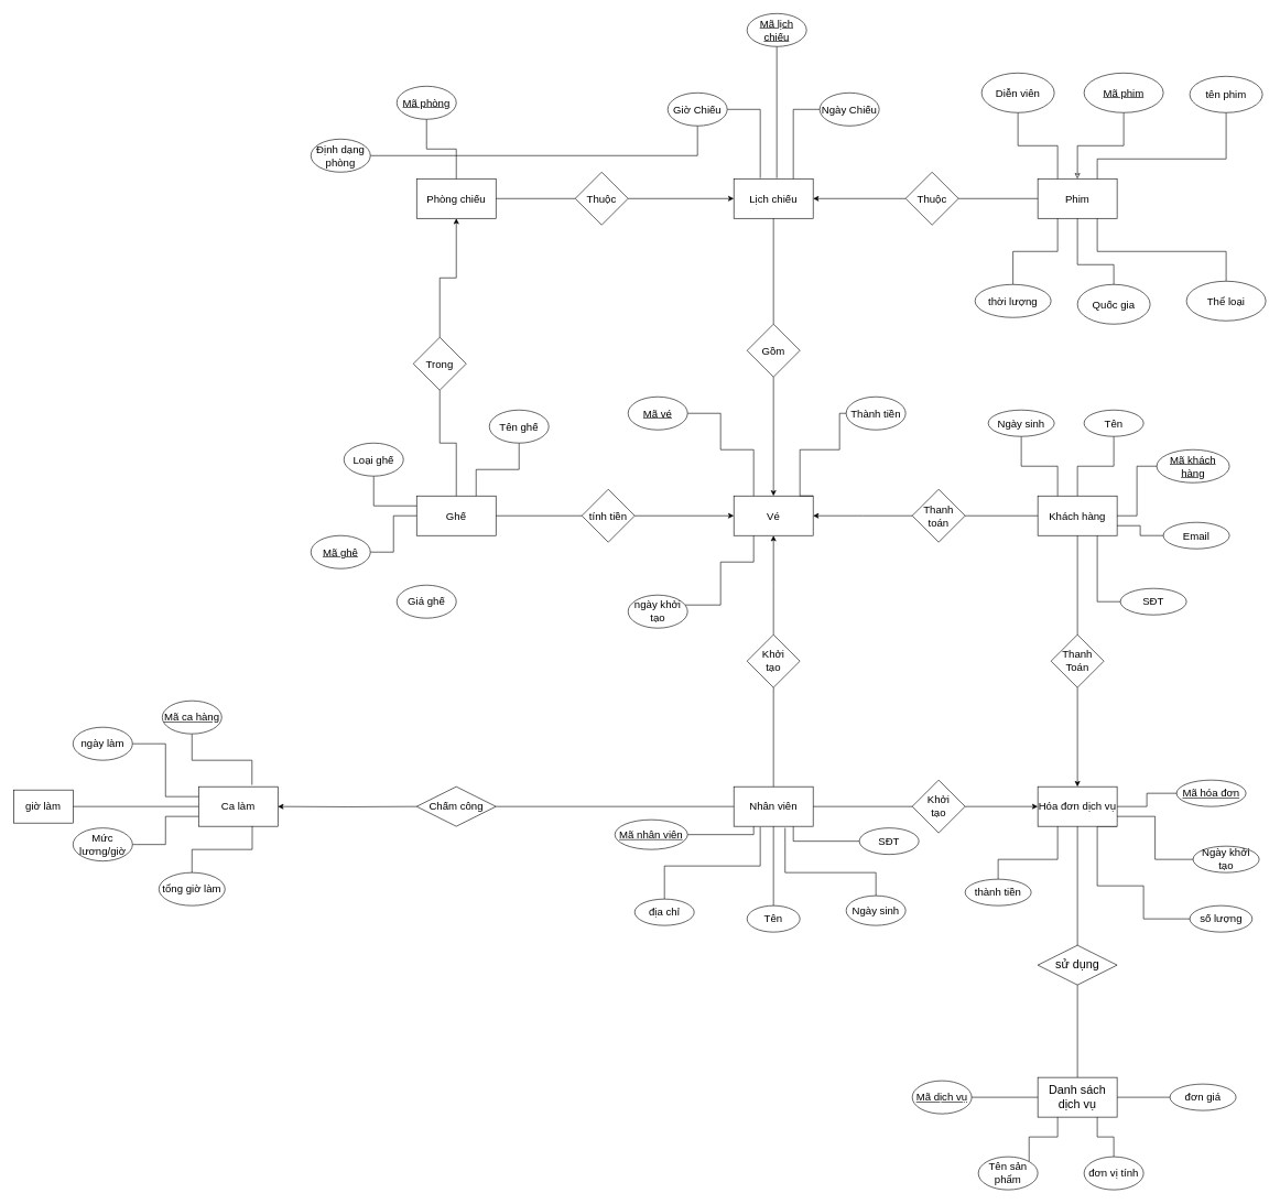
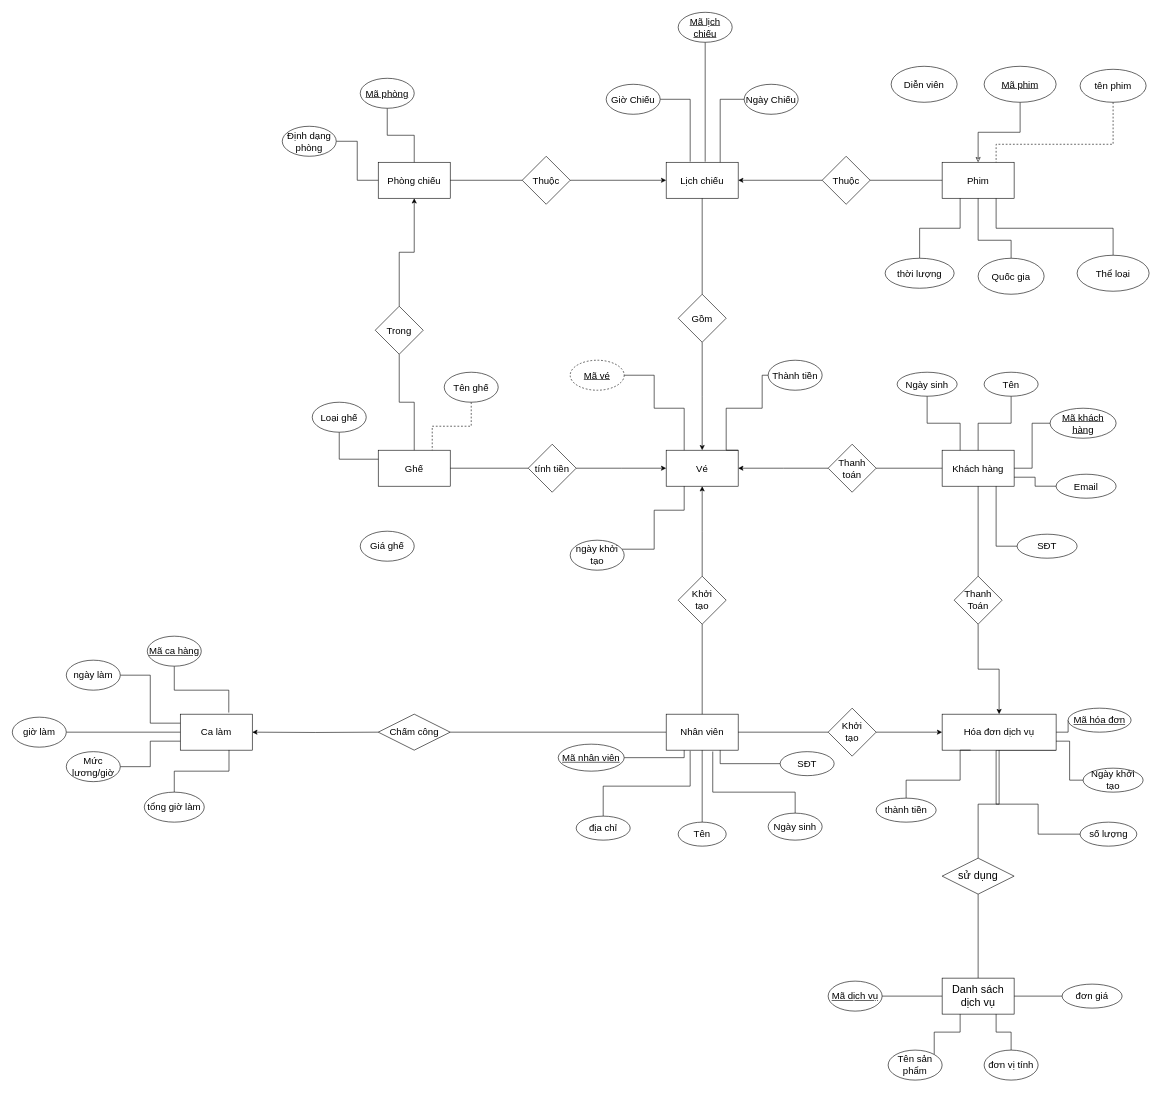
- <mxCell id="54" style="edgeStyle=orthogonalEdgeStyle;rounded=0;orthogonalLoop=1;jettySize=auto;html=1;entryX=0.25;entryY=0;entryDx=0;entryDy=0;fontSize=16;endArrow=none;endFill=0;" parent="1" source="55" target="22" edge="1"><mxGeometry relative="1" as="geometry" /></mxCell>
- <mxCell id="91" style="edgeStyle=orthogonalEdgeStyle;rounded=0;orthogonalLoop=1;jettySize=auto;html=1;fontSize=16;endArrow=none;endFill=0;" parent="1" source="92" target="96" edge="1"><mxGeometry relative="1" as="geometry" /></mxCell>
+ <mxCell id="91" style="edgeStyle=orthogonalEdgeStyle;rounded=0;orthogonalLoop=1;jettySize=auto;html=1;entryX=0;entryY=0.5;entryDx=0;entryDy=0;fontSize=16;endArrow=none;endFill=0;" parent="1" source="92" target="20" edge="1"><mxGeometry relative="1" as="geometry" /></mxCell>
- <mxCell id="46" style="edgeStyle=orthogonalEdgeStyle;rounded=0;orthogonalLoop=1;jettySize=auto;html=1;entryX=0.75;entryY=0;entryDx=0;entryDy=0;fontSize=16;endArrow=none;endFill=0;" parent="1" source="47" target="22" edge="1"><mxGeometry relative="1" as="geometry"><Array as="points"><mxPoint x="1855" y="240" /><mxPoint x="1660" y="240" /></Array></mxGeometry></mxCell>
+ <mxCell id="46" style="edgeStyle=orthogonalEdgeStyle;rounded=0;orthogonalLoop=1;jettySize=auto;html=1;entryX=0.75;entryY=0;entryDx=0;entryDy=0;fontSize=16;endArrow=none;endFill=0;dashed=1;" parent="1" source="47" target="22" edge="1"><mxGeometry relative="1" as="geometry"><Array as="points"><mxPoint x="1855" y="240" /><mxPoint x="1660" y="240" /></Array></mxGeometry></mxCell>
- <mxCell id="98" value="&lt;u&gt;Mã vé&lt;/u&gt;" style="ellipse;whiteSpace=wrap;html=1;fontSize=16;" parent="1" vertex="1"><mxGeometry x="950" y="600" width="90" height="50" as="geometry" /></mxCell>
+ <mxCell id="98" value="&lt;u&gt;Mã vé&lt;/u&gt;" style="ellipse;whiteSpace=wrap;html=1;fontSize=16;dashed=1;" parent="1" vertex="1"><mxGeometry x="950" y="600" width="90" height="50" as="geometry" /></mxCell>
- <mxCell id="107" style="edgeStyle=orthogonalEdgeStyle;rounded=0;orthogonalLoop=1;jettySize=auto;html=1;entryX=0.75;entryY=0;entryDx=0;entryDy=0;fontSize=16;endArrow=none;endFill=0;" parent="1" source="108" target="18" edge="1"><mxGeometry relative="1" as="geometry" /></mxCell>
+ <mxCell id="107" style="edgeStyle=orthogonalEdgeStyle;rounded=0;orthogonalLoop=1;jettySize=auto;html=1;entryX=0.75;entryY=0;entryDx=0;entryDy=0;fontSize=16;endArrow=none;endFill=0;dashed=1;" parent="1" source="108" target="18" edge="1"><mxGeometry relative="1" as="geometry" /></mxCell>
- <mxCell id="84" style="edgeStyle=orthogonalEdgeStyle;rounded=0;orthogonalLoop=1;jettySize=auto;html=1;entryX=0;entryY=0.5;entryDx=0;entryDy=0;fontSize=16;endArrow=none;endFill=0;" parent="1" source="85" target="18" edge="1"><mxGeometry relative="1" as="geometry" /></mxCell>
- <mxCell id="85" value="&lt;u&gt;Mã ghê&lt;/u&gt;" style="ellipse;whiteSpace=wrap;html=1;fontSize=16;" parent="1" vertex="1"><mxGeometry x="470" y="810" width="90" height="50" as="geometry" /></mxCell>
- <mxCell id="116" value="&lt;font style=&quot;font-size: 16px;&quot;&gt;giờ làm&lt;/font&gt;" style="whiteSpace=wrap;html=1;rounded=0;" parent="1" vertex="1"><mxGeometry x="20" y="1195" width="90" height="50" as="geometry" /></mxCell>
+ <mxCell id="116" value="&lt;font style=&quot;font-size: 16px;&quot;&gt;giờ làm&lt;/font&gt;" style="ellipse;whiteSpace=wrap;html=1;" parent="1" vertex="1"><mxGeometry x="20" y="1195" width="90" height="50" as="geometry" /></mxCell>
- <mxCell id="12" value="Hóa đơn dịch vụ" style="rounded=0;whiteSpace=wrap;html=1;fontSize=16;" parent="1" vertex="1"><mxGeometry x="1570" y="1190" width="120" height="60" as="geometry" /></mxCell>
+ <mxCell id="12" value="Hóa đơn dịch vụ" style="rounded=0;whiteSpace=wrap;html=1;fontSize=16;" parent="1" vertex="1"><mxGeometry x="1570" y="1190" width="190" height="60" as="geometry" /></mxCell>
